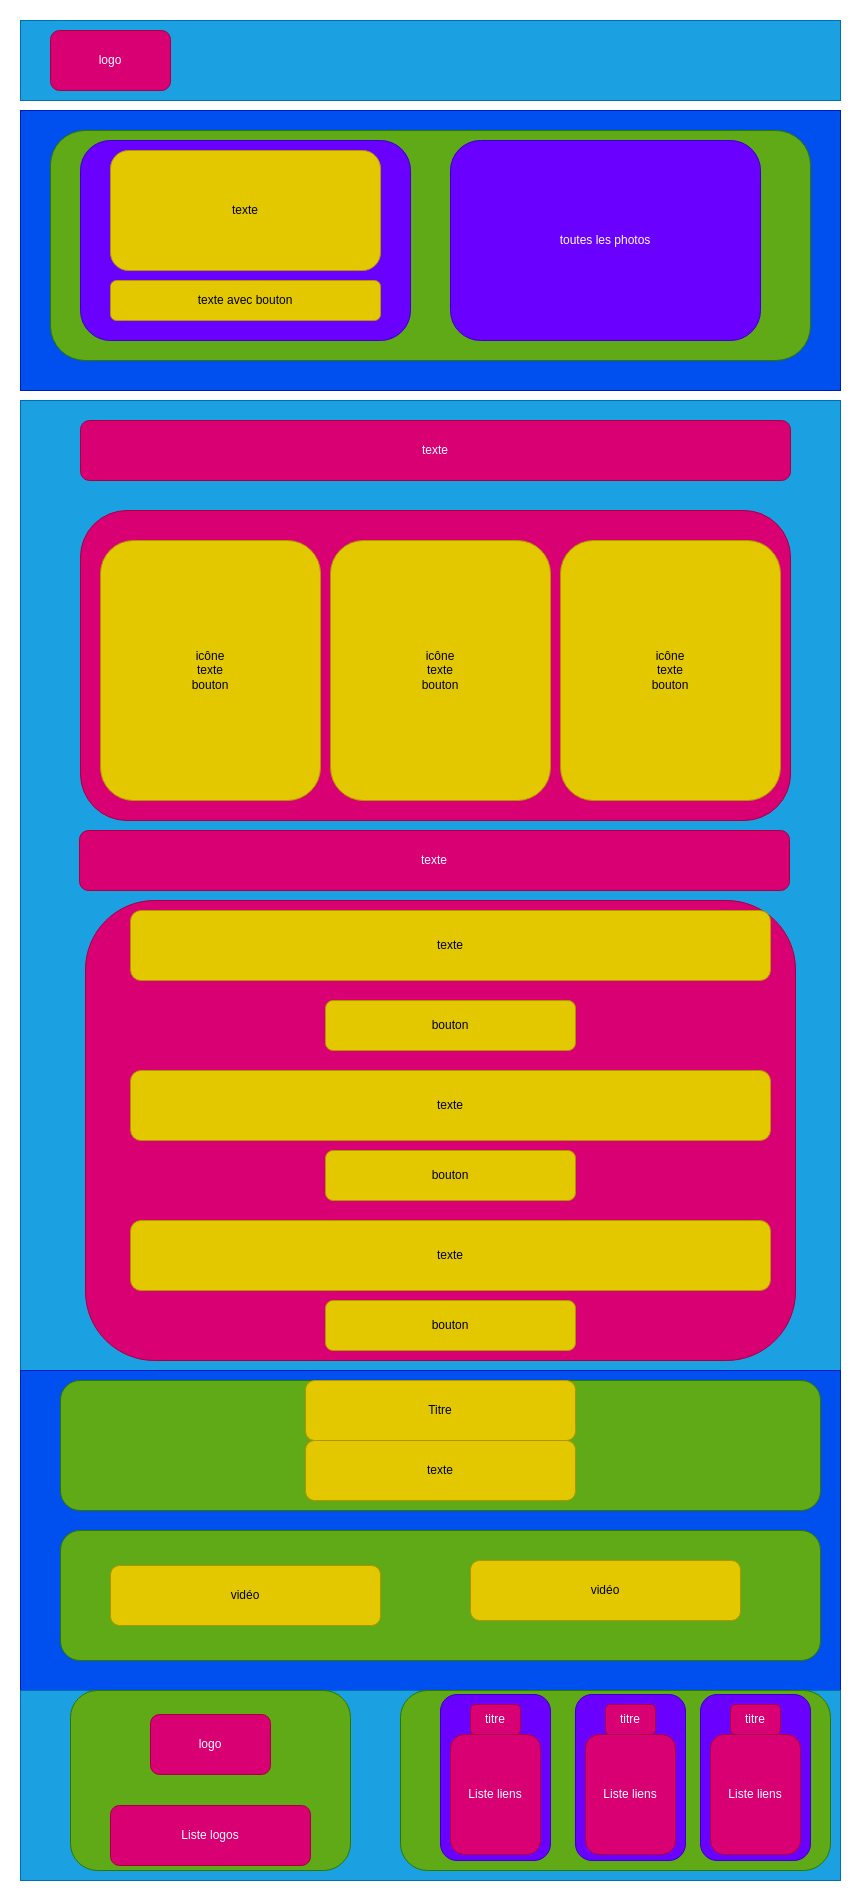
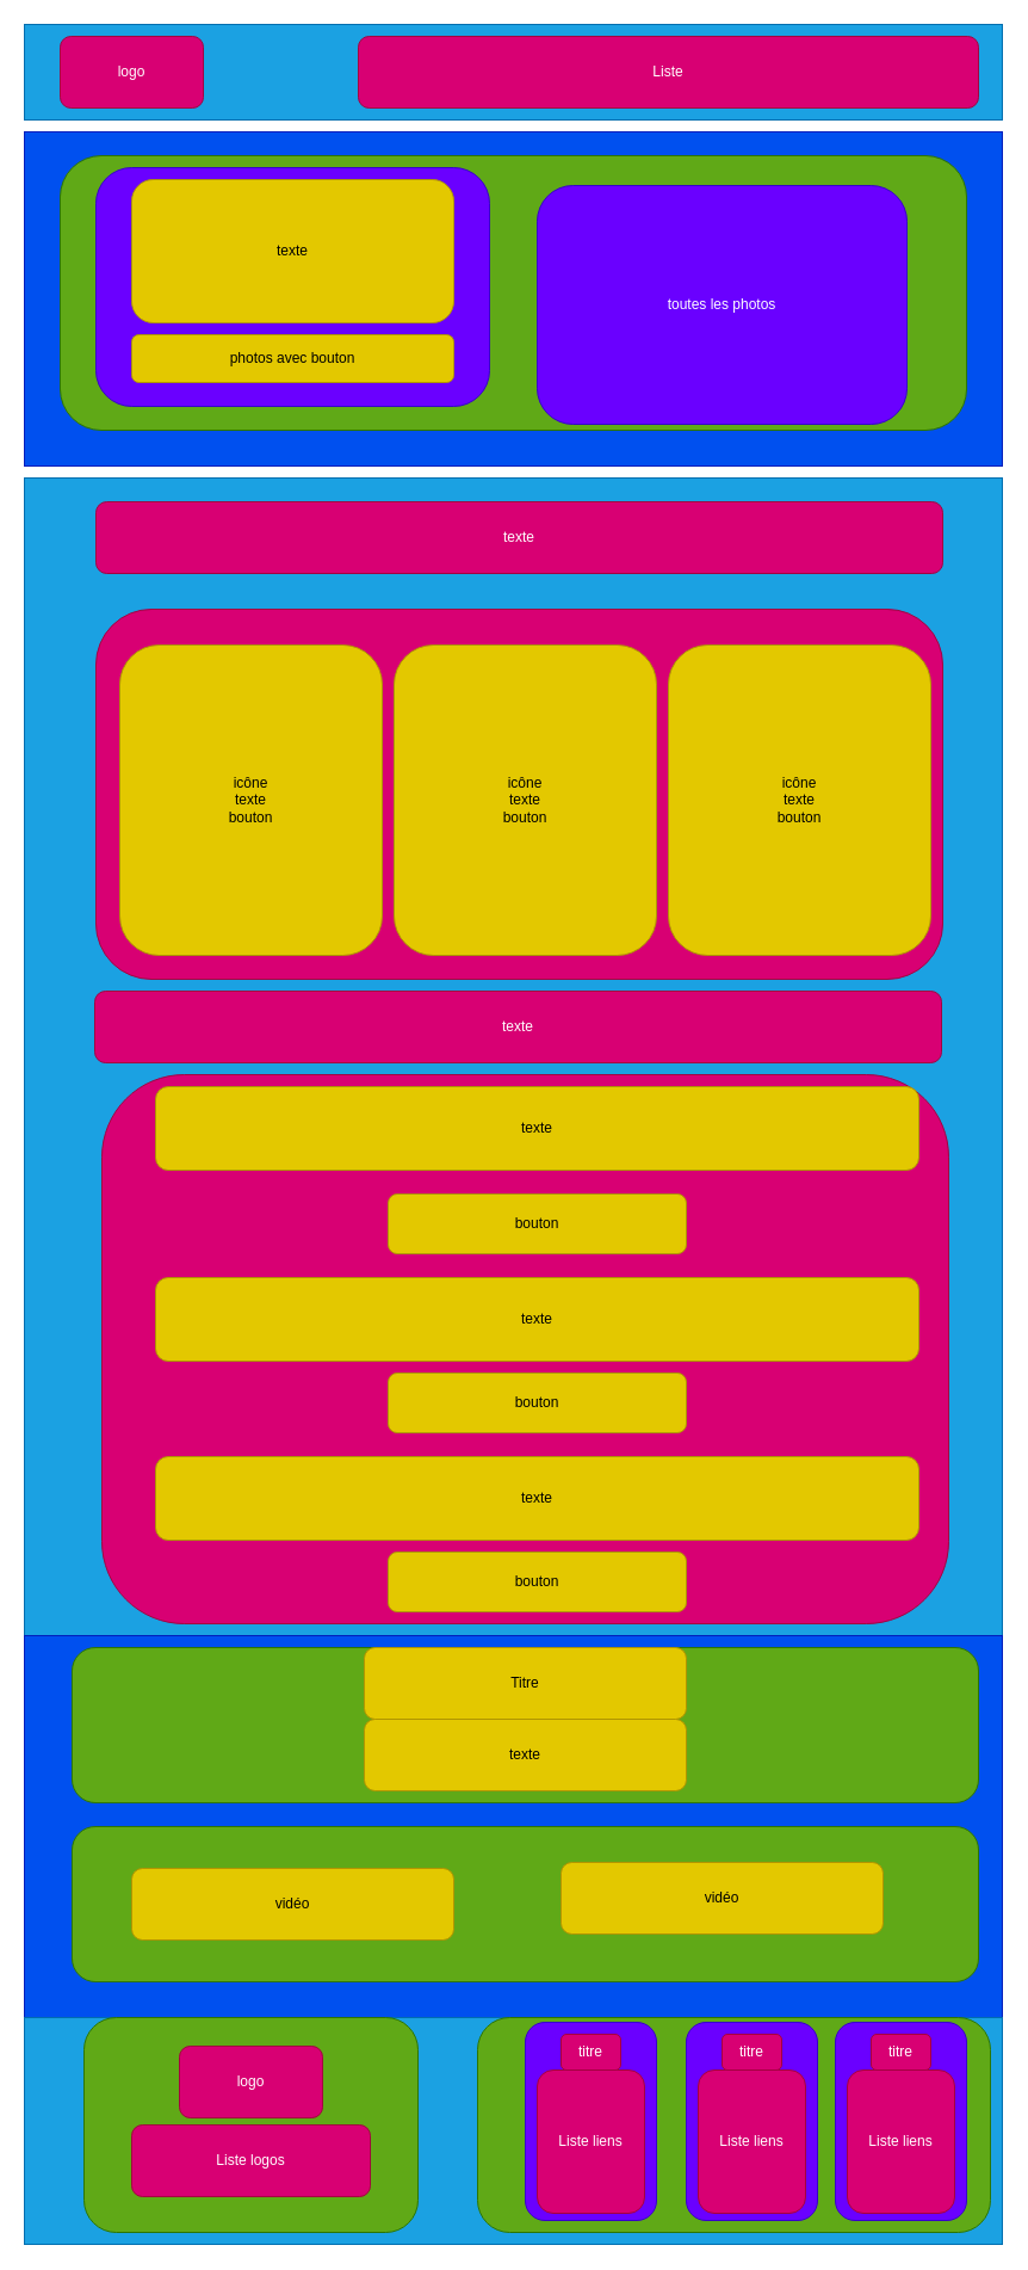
+ <mxCell id="4" value="Liste" style="rounded=1;whiteSpace=wrap;html=1;fillColor=#d80073;fontColor=#ffffff;strokeColor=#A50040;" parent="1" vertex="1"><mxGeometry x="300" y="30" width="520" height="60" as="geometry" /></mxCell>
- <mxCell id="8" value="toutes les photos" style="rounded=1;whiteSpace=wrap;html=1;fillColor=#6a00ff;fontColor=#ffffff;strokeColor=#3700CC;" parent="1" vertex="1"><mxGeometry x="450" y="140" width="310" height="200" as="geometry" /></mxCell>
+ <mxCell id="8" value="toutes les photos" style="rounded=1;whiteSpace=wrap;html=1;fillColor=#6a00ff;fontColor=#ffffff;strokeColor=#3700CC;" parent="1" vertex="1"><mxGeometry x="450" y="155" width="310" height="200" as="geometry" /></mxCell>
- <mxCell id="10" value="texte avec bouton" style="rounded=1;whiteSpace=wrap;html=1;fillColor=#e3c800;fontColor=#000000;strokeColor=#B09500;" parent="1" vertex="1"><mxGeometry x="110" y="280" width="270" height="40" as="geometry" /></mxCell>
+ <mxCell id="10" value="photos avec bouton" style="rounded=1;whiteSpace=wrap;html=1;fillColor=#e3c800;fontColor=#000000;strokeColor=#B09500;" parent="1" vertex="1"><mxGeometry x="110" y="280" width="270" height="40" as="geometry" /></mxCell>
- <mxCell id="35" value="Liste logos" style="rounded=1;whiteSpace=wrap;html=1;fillColor=#d80073;fontColor=#ffffff;strokeColor=#A50040;" parent="1" vertex="1"><mxGeometry x="110" y="1805" width="200" height="60" as="geometry" /></mxCell>
+ <mxCell id="35" value="Liste logos" style="rounded=1;whiteSpace=wrap;html=1;fillColor=#d80073;fontColor=#ffffff;strokeColor=#A50040;" parent="1" vertex="1"><mxGeometry x="110" y="1780" width="200" height="60" as="geometry" /></mxCell>
